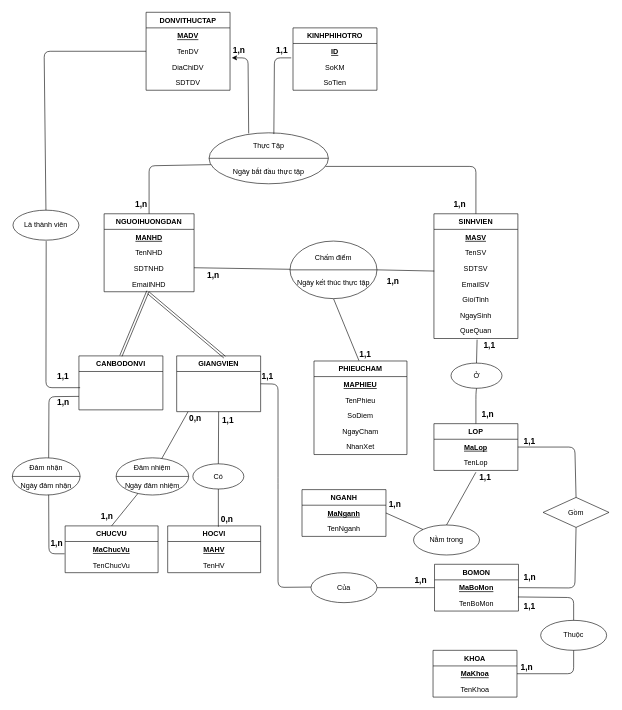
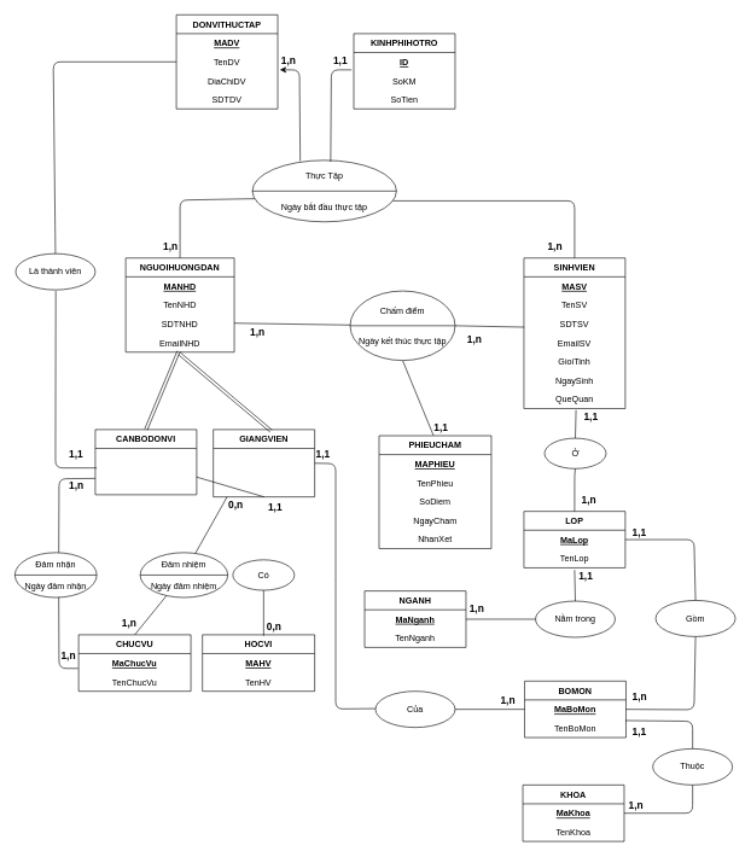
- <mxCell id="99" value="" style="endArrow=none;html=1;entryX=0.5;entryY=0;entryDx=0;entryDy=0;exitX=0.5;exitY=1;exitDx=0;exitDy=0;" parent="1" source="25" target="97" edge="1"><mxGeometry width="50" height="50" relative="1" as="geometry"><mxPoint x="383" y="686" as="sourcePoint" /><mxPoint x="381.5" y="635.5" as="targetPoint" /></mxGeometry></mxCell>
+ <mxCell id="99" value="" style="endArrow=none;html=1;exitX=0.5;exitY=1;exitDx=0;exitDy=0;" parent="1" source="25" target="66" edge="1"><mxGeometry width="50" height="50" relative="1" as="geometry"><mxPoint x="383" y="686" as="sourcePoint" /><mxPoint x="381.5" y="635.5" as="targetPoint" /></mxGeometry></mxCell>
- <mxCell id="56" value="Gồm" style="rhombus;whiteSpace=wrap;html=1;align=center;" parent="1" vertex="1"><mxGeometry x="905" y="829" width="110" height="50" as="geometry" /></mxCell>
+ <mxCell id="56" value="Gồm" style="ellipse;whiteSpace=wrap;html=1;align=center;" parent="1" vertex="1"><mxGeometry x="905" y="829" width="110" height="50" as="geometry" /></mxCell>
- <mxCell id="51" value="Nằm trong" style="ellipse;whiteSpace=wrap;html=1;align=center;" parent="1" vertex="1"><mxGeometry x="689" y="875" width="110" height="50" as="geometry" /></mxCell>
+ <mxCell id="51" value="Nằm trong" style="ellipse;whiteSpace=wrap;html=1;align=center;" parent="1" vertex="1"><mxGeometry x="739" y="830" width="110" height="50" as="geometry" /></mxCell>
